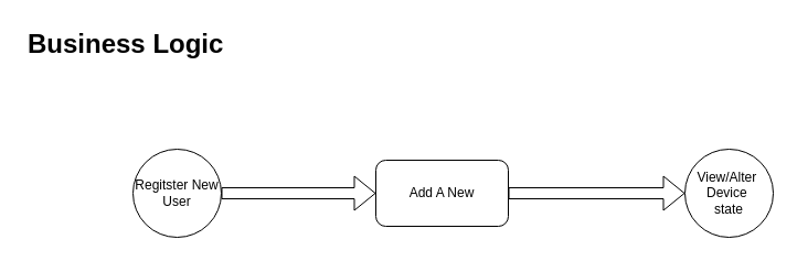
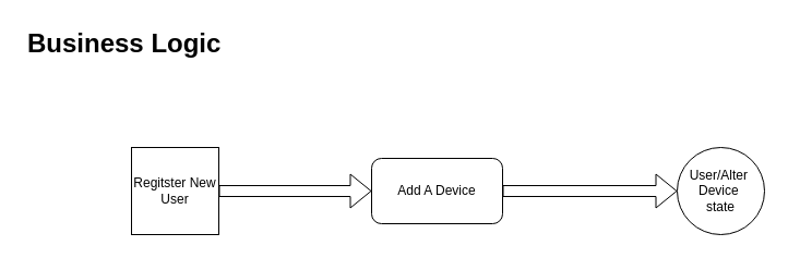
- <mxCell id="3" value="Regitster New User" style="ellipse;whiteSpace=wrap;html=1;aspect=fixed;" parent="1" vertex="1"><mxGeometry x="120" y="135" width="80" height="80" as="geometry" /></mxCell>
+ <mxCell id="3" value="Regitster New User" style="whiteSpace=wrap;html=1;aspect=fixed;" parent="1" vertex="1"><mxGeometry x="120" y="135" width="80" height="80" as="geometry" /></mxCell>
- <mxCell id="4" value="Add A New" style="rounded=1;whiteSpace=wrap;html=1;" parent="1" vertex="1"><mxGeometry x="340" y="145" width="120" height="60" as="geometry" /></mxCell>
+ <mxCell id="4" value="Add A Device" style="rounded=1;whiteSpace=wrap;html=1;" parent="1" vertex="1"><mxGeometry x="340" y="145" width="120" height="60" as="geometry" /></mxCell>
- <mxCell id="5" value="View/Alter&amp;nbsp;&lt;br&gt;Device&amp;nbsp;&lt;br&gt;state" style="ellipse;whiteSpace=wrap;html=1;aspect=fixed;" parent="1" vertex="1"><mxGeometry x="620" y="135" width="80" height="80" as="geometry" /></mxCell>
+ <mxCell id="5" value="User/Alter&amp;nbsp;&lt;br&gt;Device&amp;nbsp;&lt;br&gt;state" style="ellipse;whiteSpace=wrap;html=1;aspect=fixed;" parent="1" vertex="1"><mxGeometry x="620" y="135" width="80" height="80" as="geometry" /></mxCell>
